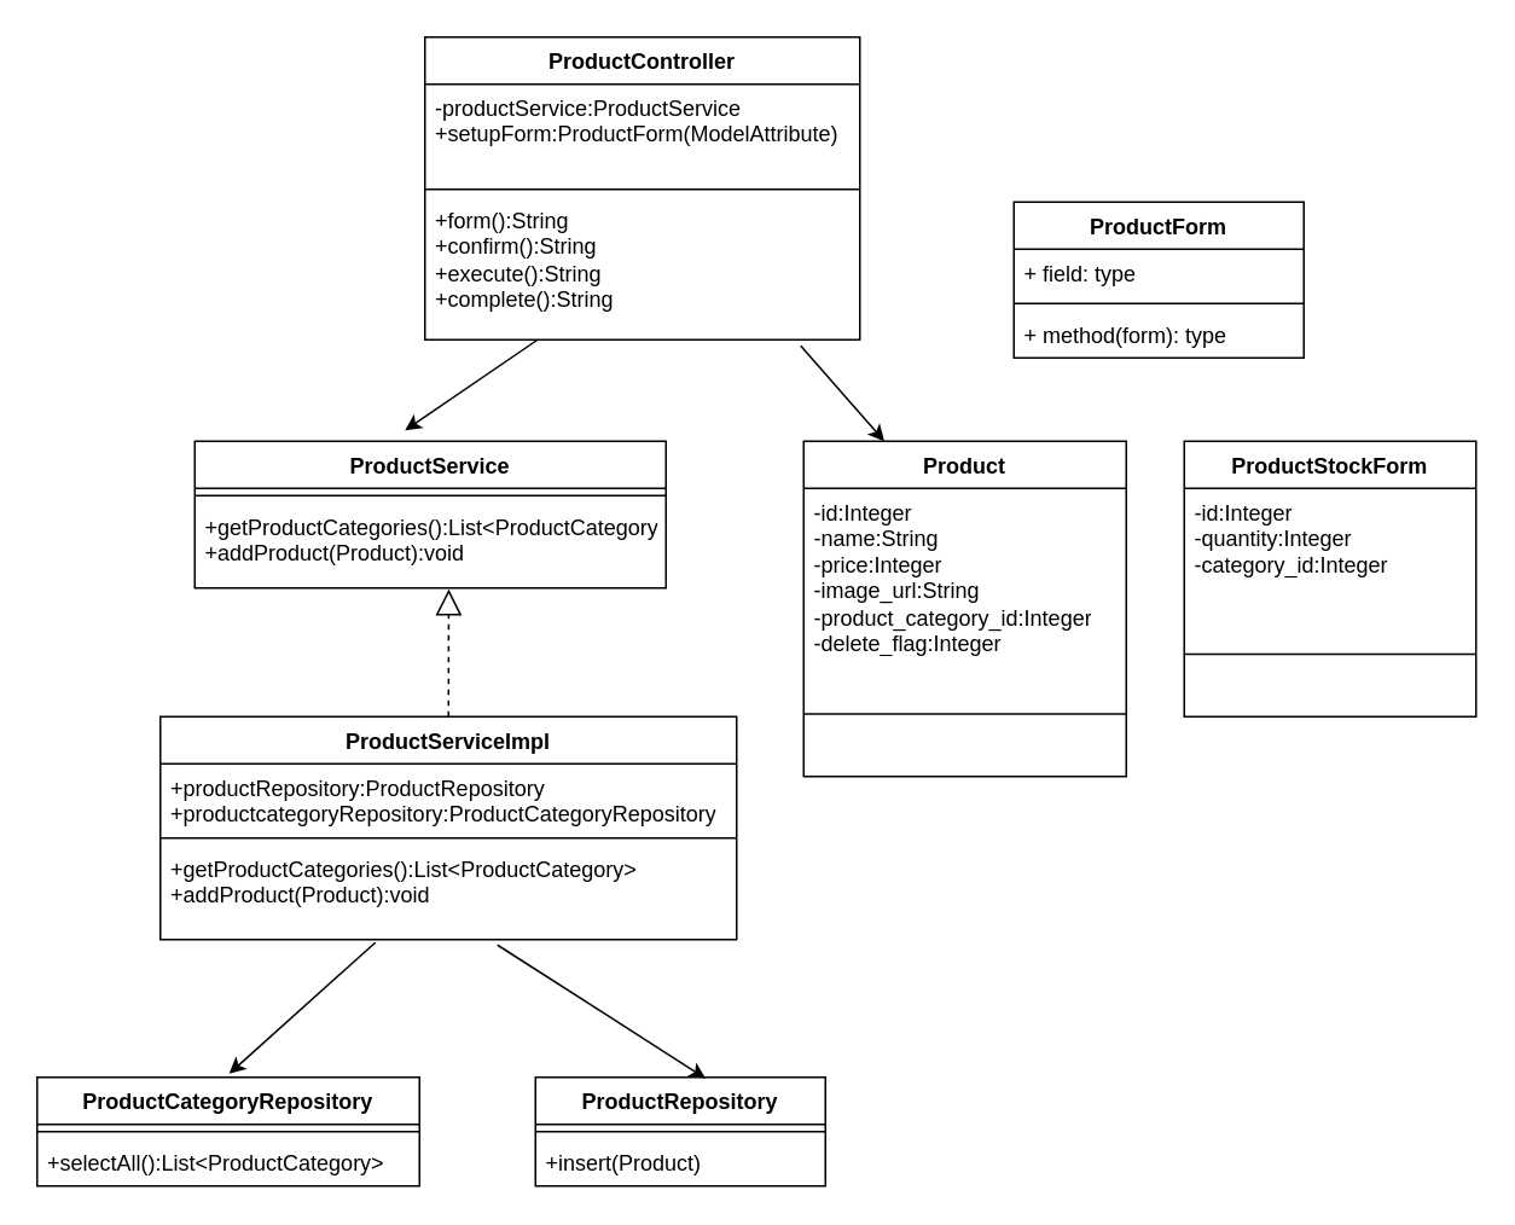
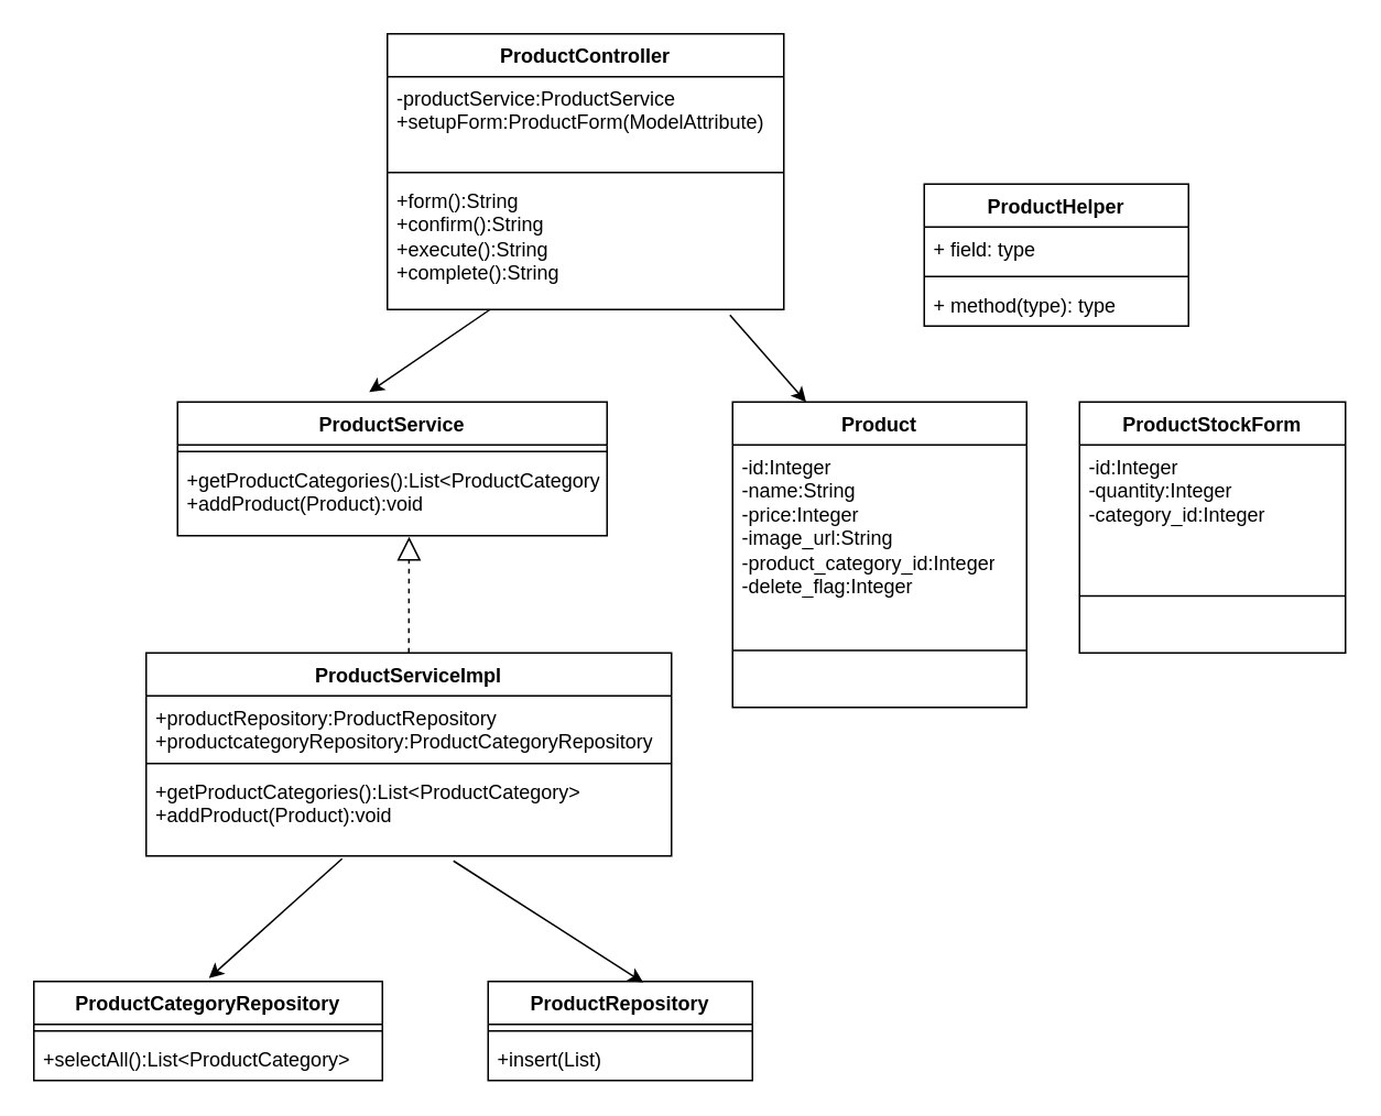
- <mxCell id="27" value="ProductForm" style="swimlane;fontStyle=1;align=center;verticalAlign=top;childLayout=stackLayout;horizontal=1;startSize=26;horizontalStack=0;resizeParent=1;resizeParentMax=0;resizeLast=0;collapsible=1;marginBottom=0;whiteSpace=wrap;html=1;" vertex="1" parent="1"><mxGeometry x="559" y="111" width="160" height="86" as="geometry" /></mxCell>
+ <mxCell id="27" value="ProductHelper" style="swimlane;fontStyle=1;align=center;verticalAlign=top;childLayout=stackLayout;horizontal=1;startSize=26;horizontalStack=0;resizeParent=1;resizeParentMax=0;resizeLast=0;collapsible=1;marginBottom=0;whiteSpace=wrap;html=1;" vertex="1" parent="1"><mxGeometry x="559" y="111" width="160" height="86" as="geometry" /></mxCell>
- <mxCell id="30" value="+ method(form): type" style="text;strokeColor=none;fillColor=none;align=left;verticalAlign=top;spacingLeft=4;spacingRight=4;overflow=hidden;rotatable=0;points=[[0,0.5],[1,0.5]];portConstraint=eastwest;whiteSpace=wrap;html=1;" vertex="1" parent="27"><mxGeometry y="60" width="160" height="26" as="geometry" /></mxCell>
+ <mxCell id="30" value="+ method(type): type" style="text;strokeColor=none;fillColor=none;align=left;verticalAlign=top;spacingLeft=4;spacingRight=4;overflow=hidden;rotatable=0;points=[[0,0.5],[1,0.5]];portConstraint=eastwest;whiteSpace=wrap;html=1;" vertex="1" parent="27"><mxGeometry y="60" width="160" height="26" as="geometry" /></mxCell>
- <mxCell id="14" value="+insert(Product)" style="text;strokeColor=none;fillColor=none;align=left;verticalAlign=top;spacingLeft=4;spacingRight=4;overflow=hidden;rotatable=0;points=[[0,0.5],[1,0.5]];portConstraint=eastwest;whiteSpace=wrap;html=1;" parent="12" vertex="1"><mxGeometry y="34" width="160" height="26" as="geometry" /></mxCell>
+ <mxCell id="14" value="+insert(List)" style="text;strokeColor=none;fillColor=none;align=left;verticalAlign=top;spacingLeft=4;spacingRight=4;overflow=hidden;rotatable=0;points=[[0,0.5],[1,0.5]];portConstraint=eastwest;whiteSpace=wrap;html=1;" parent="12" vertex="1"><mxGeometry y="34" width="160" height="26" as="geometry" /></mxCell>
